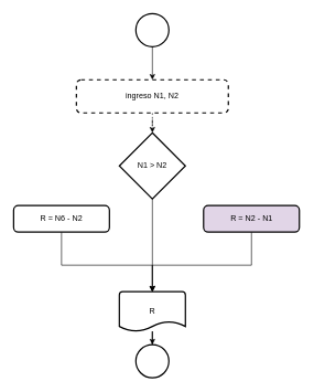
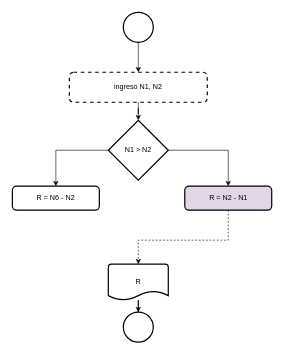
- <mxCell id="5" style="edgeStyle=orthogonalEdgeStyle;rounded=0;orthogonalLoop=1;jettySize=auto;html=1;dashed=1;" parent="1" source="6" target="9" edge="1"><mxGeometry relative="1" as="geometry" /></mxCell>
+ <mxCell id="5" style="edgeStyle=orthogonalEdgeStyle;rounded=0;orthogonalLoop=1;jettySize=auto;html=1;" parent="1" source="6" target="9" edge="1"><mxGeometry relative="1" as="geometry" /></mxCell>
+ <mxCell id="8" style="edgeStyle=orthogonalEdgeStyle;rounded=0;orthogonalLoop=1;jettySize=auto;html=1;" parent="1" source="9" target="13" edge="1"><mxGeometry relative="1" as="geometry" /></mxCell>
- <mxCell id="7" style="edgeStyle=orthogonalEdgeStyle;rounded=0;orthogonalLoop=1;jettySize=auto;html=1;" parent="1" source="9" target="15" edge="1"><mxGeometry relative="1" as="geometry" /></mxCell>
+ <mxCell id="7" style="edgeStyle=orthogonalEdgeStyle;rounded=0;orthogonalLoop=1;jettySize=auto;html=1;entryX=0.5;entryY=0;entryDx=0;entryDy=0;" parent="1" source="9" target="11" edge="1"><mxGeometry relative="1" as="geometry" /></mxCell>
- <mxCell id="10" style="edgeStyle=orthogonalEdgeStyle;rounded=0;orthogonalLoop=1;jettySize=auto;html=1;entryX=0.5;entryY=0;entryDx=0;entryDy=0;entryPerimeter=0;" parent="1" source="11" target="15" edge="1"><mxGeometry relative="1" as="geometry"><mxPoint x="230" y="500" as="targetPoint" /><Array as="points"><mxPoint x="380" y="400" /><mxPoint x="230" y="400" /><mxPoint x="230" y="440" /></Array></mxGeometry></mxCell>
+ <mxCell id="10" style="edgeStyle=orthogonalEdgeStyle;rounded=0;orthogonalLoop=1;jettySize=auto;html=1;entryX=0.5;entryY=0;entryDx=0;entryDy=0;entryPerimeter=0;dashed=1;" parent="1" source="11" target="15" edge="1"><mxGeometry relative="1" as="geometry"><mxPoint x="230" y="500" as="targetPoint" /><Array as="points"><mxPoint x="380" y="400" /><mxPoint x="230" y="400" /><mxPoint x="230" y="440" /></Array></mxGeometry></mxCell>
- <mxCell id="12" style="edgeStyle=orthogonalEdgeStyle;rounded=0;orthogonalLoop=1;jettySize=auto;html=1;entryX=0.5;entryY=0;entryDx=0;entryDy=0;entryPerimeter=0;" parent="1" source="13" target="15" edge="1"><mxGeometry relative="1" as="geometry"><Array as="points"><mxPoint x="93" y="400" /><mxPoint x="230" y="400" /><mxPoint x="230" y="440" /></Array></mxGeometry></mxCell>
